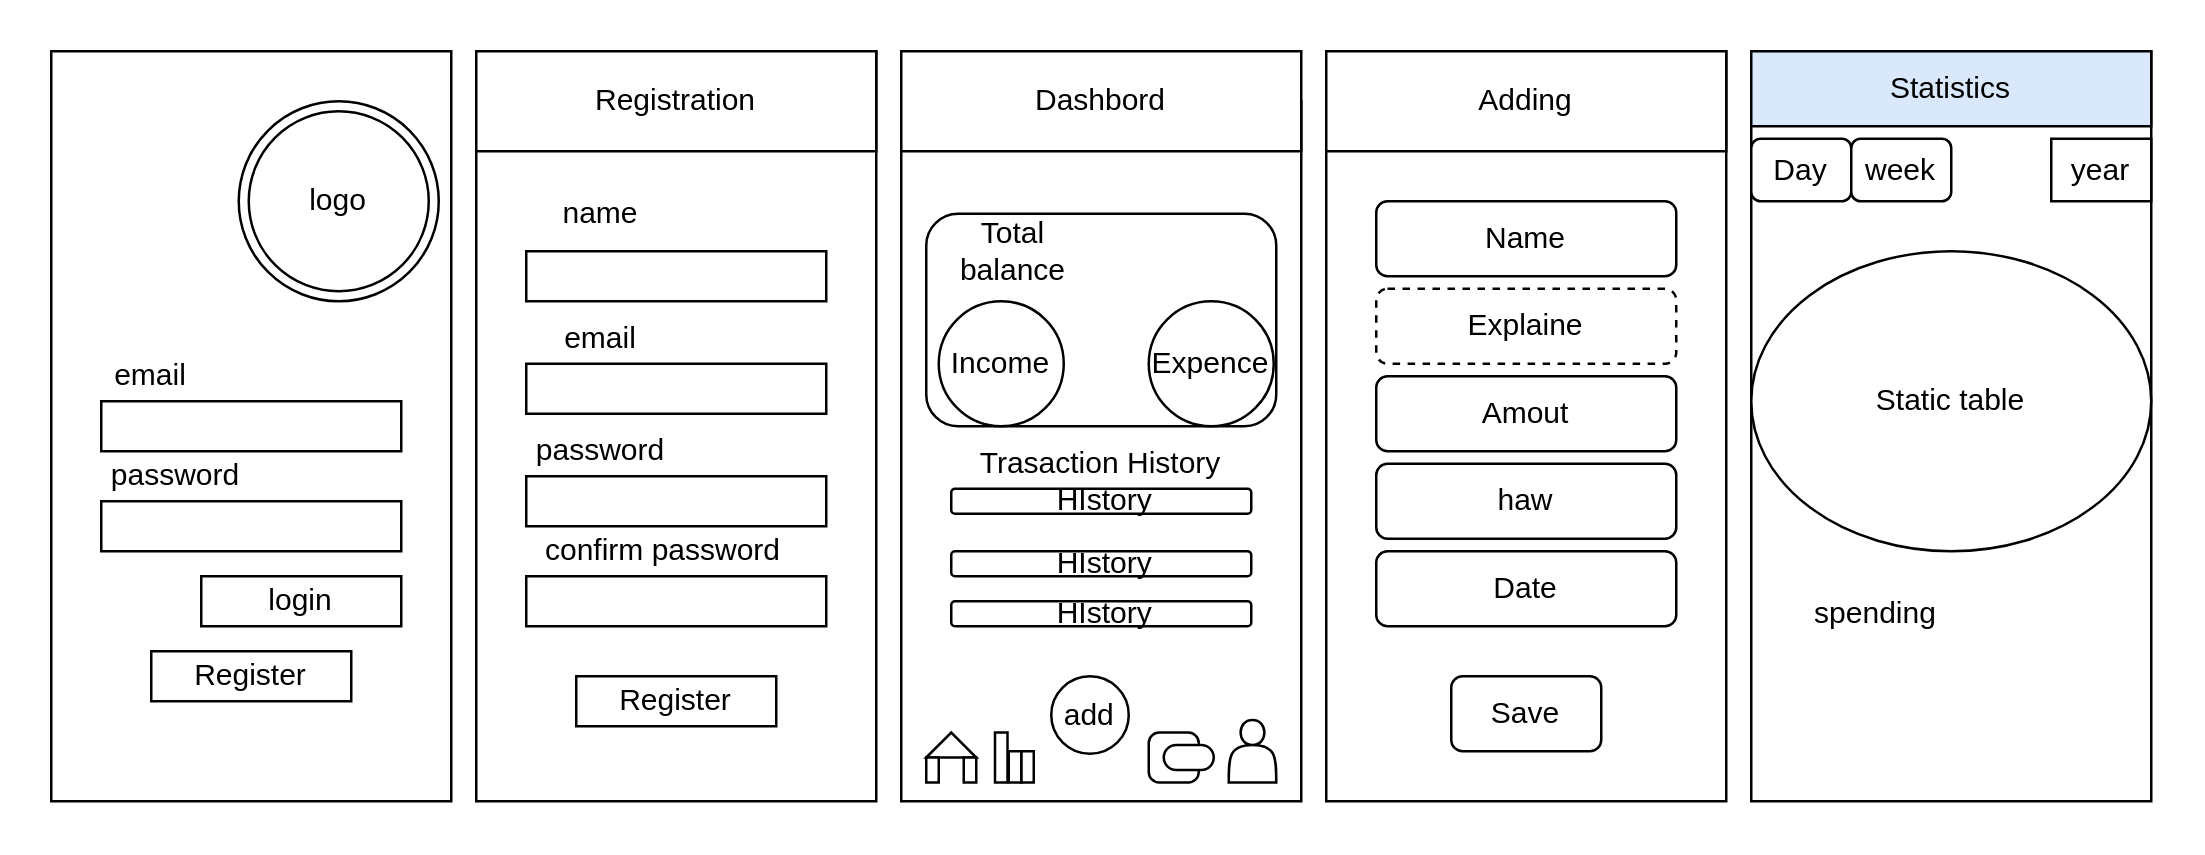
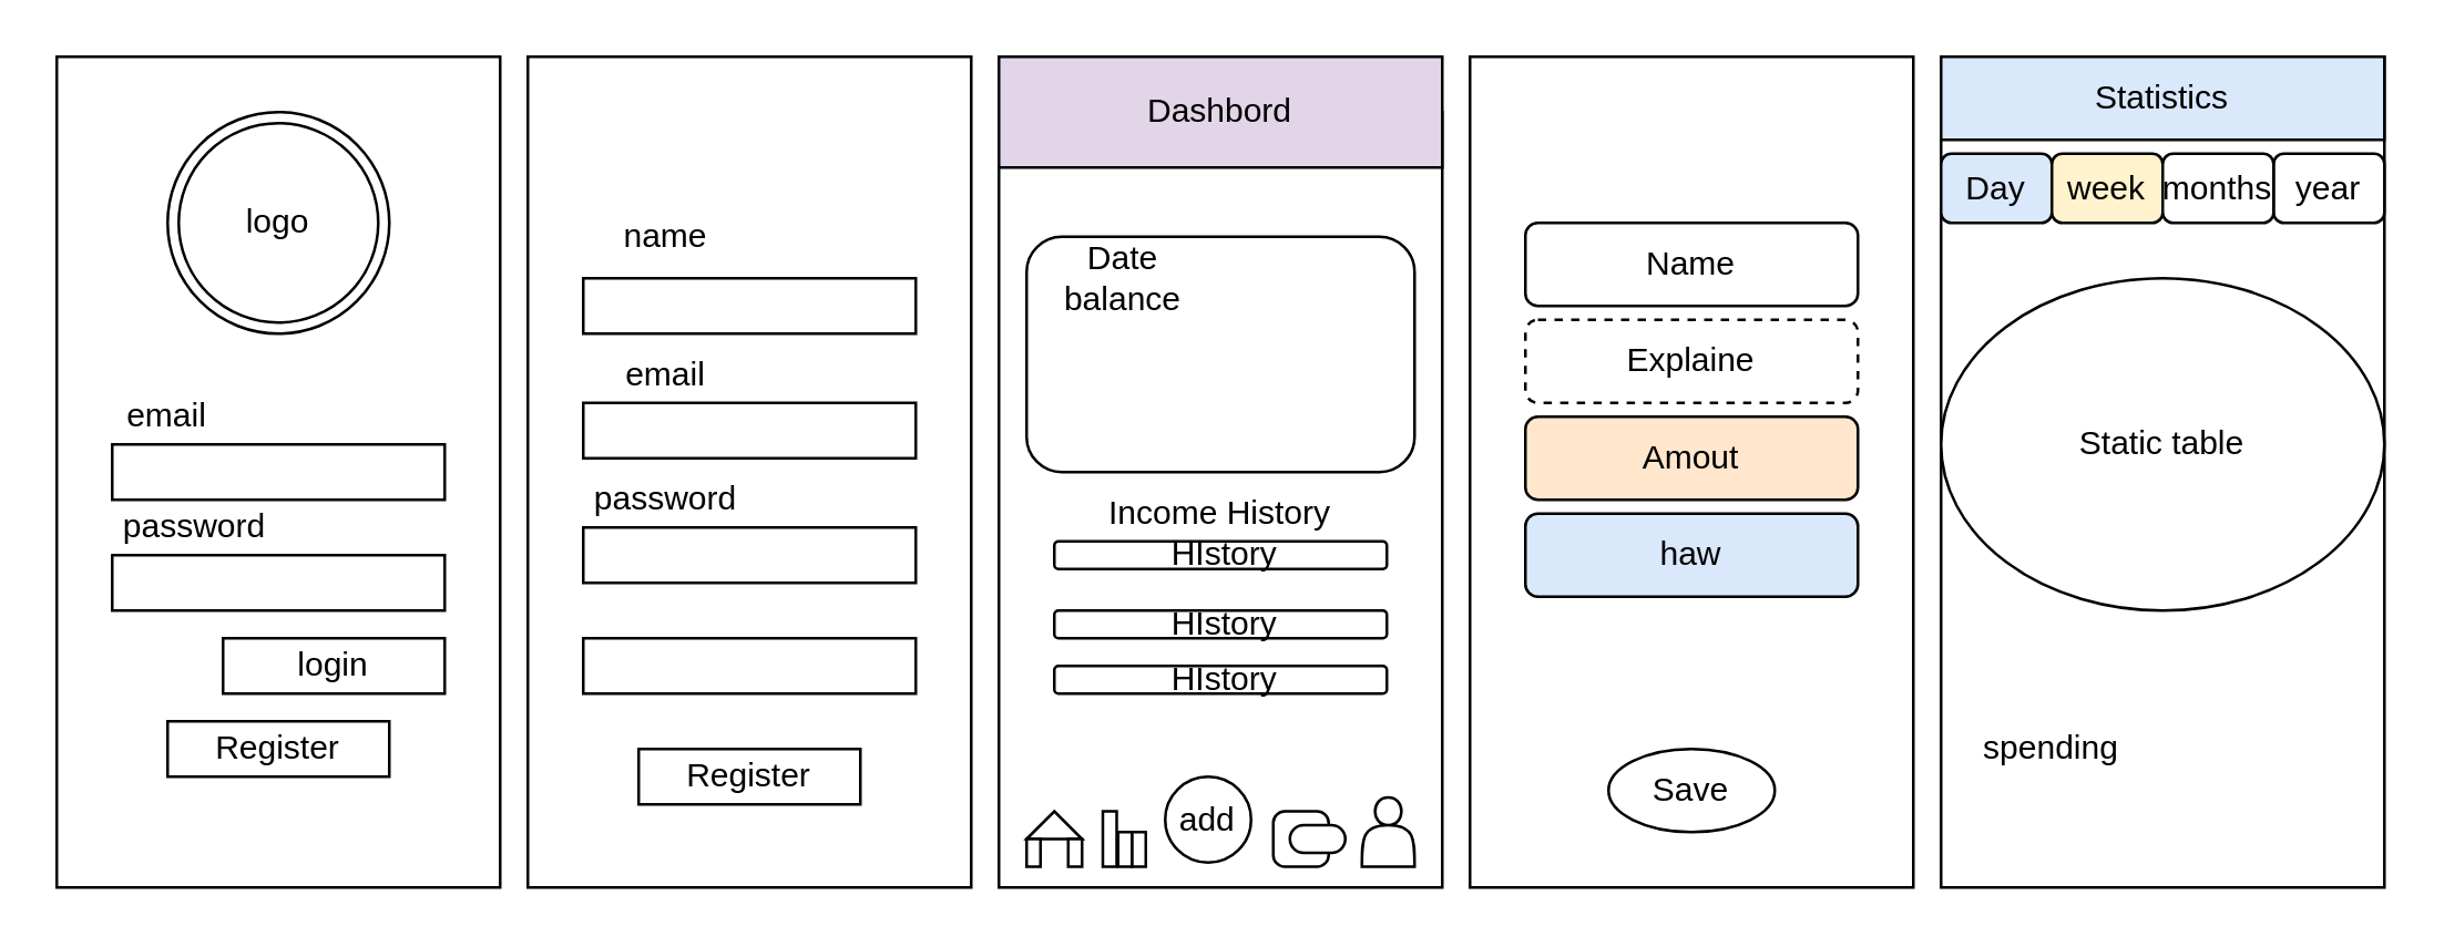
- <mxCell id="10" value="Registration" style="rounded=0;whiteSpace=wrap;html=1;" parent="1" vertex="1"><mxGeometry x="190" y="20" width="160" height="40" as="geometry" /></mxCell>
- <mxCell id="22" value="Dashbord" style="rounded=0;whiteSpace=wrap;html=1;" parent="1" vertex="1"><mxGeometry x="360" y="20" width="160" height="40" as="geometry" /></mxCell>
+ <mxCell id="22" value="Dashbord" style="rounded=0;whiteSpace=wrap;html=1;fillColor=#e1d5e7;" parent="1" vertex="1"><mxGeometry x="360" y="20" width="160" height="40" as="geometry" /></mxCell>
- <mxCell id="29" value="Adding" style="rounded=0;whiteSpace=wrap;html=1;" parent="1" vertex="1"><mxGeometry x="530" y="20" width="160" height="40" as="geometry" /></mxCell>
- <mxCell id="51" value="Day" style="rounded=1;whiteSpace=wrap;html=1;" vertex="1" parent="1"><mxGeometry x="700" y="55" width="40" height="25" as="geometry" /></mxCell>
+ <mxCell id="51" value="Day" style="rounded=1;whiteSpace=wrap;html=1;fillColor=#dae8fc;" vertex="1" parent="1"><mxGeometry x="700" y="55" width="40" height="25" as="geometry" /></mxCell>
- <mxCell id="52" value="week" style="rounded=1;whiteSpace=wrap;html=1;" vertex="1" parent="1"><mxGeometry x="740" y="55" width="40" height="25" as="geometry" /></mxCell>
+ <mxCell id="52" value="week" style="rounded=1;whiteSpace=wrap;html=1;fillColor=#fff2cc;" vertex="1" parent="1"><mxGeometry x="740" y="55" width="40" height="25" as="geometry" /></mxCell>
+ <mxCell id="54" value="months" style="rounded=1;whiteSpace=wrap;html=1;" vertex="1" parent="1"><mxGeometry x="780" y="55" width="40" height="25" as="geometry" /></mxCell>
- <mxCell id="53" value="year" style="whiteSpace=wrap;html=1;rounded=0;" vertex="1" parent="1"><mxGeometry x="820" y="55" width="40" height="25" as="geometry" /></mxCell>
+ <mxCell id="53" value="year" style="rounded=1;whiteSpace=wrap;html=1;" vertex="1" parent="1"><mxGeometry x="820" y="55" width="40" height="25" as="geometry" /></mxCell>
- <mxCell id="3" value="logo" style="ellipse;shape=doubleEllipse;whiteSpace=wrap;html=1;aspect=fixed;" parent="1" vertex="1"><mxGeometry x="95" y="40" width="80" height="80" as="geometry" /></mxCell>
+ <mxCell id="3" value="logo" style="ellipse;shape=doubleEllipse;whiteSpace=wrap;html=1;aspect=fixed;" parent="1" vertex="1"><mxGeometry x="60" y="40" width="80" height="80" as="geometry" /></mxCell>
- <mxCell id="24" value="Total balance" style="text;html=1;strokeColor=none;fillColor=none;align=center;verticalAlign=middle;whiteSpace=wrap;rounded=0;" parent="1" vertex="1"><mxGeometry x="375" y="85" width="60" height="30" as="geometry" /></mxCell>
+ <mxCell id="24" value="Date balance" style="text;html=1;strokeColor=none;fillColor=none;align=center;verticalAlign=middle;whiteSpace=wrap;rounded=0;" parent="1" vertex="1"><mxGeometry x="375" y="85" width="60" height="30" as="geometry" /></mxCell>
- <mxCell id="26" value="Income" style="ellipse;whiteSpace=wrap;html=1;aspect=fixed;" parent="1" vertex="1"><mxGeometry x="375" y="120" width="50" height="50" as="geometry" /></mxCell>
- <mxCell id="25" value="Expence" style="ellipse;whiteSpace=wrap;html=1;aspect=fixed;" parent="1" vertex="1"><mxGeometry x="459" y="120" width="50" height="50" as="geometry" /></mxCell>
- <mxCell id="32" value="Amout" style="rounded=1;whiteSpace=wrap;html=1;" parent="1" vertex="1"><mxGeometry x="550" y="150" width="120" height="30" as="geometry" /></mxCell>
+ <mxCell id="32" value="Amout" style="rounded=1;whiteSpace=wrap;html=1;fillColor=#ffe6cc;" parent="1" vertex="1"><mxGeometry x="550" y="150" width="120" height="30" as="geometry" /></mxCell>
- <mxCell id="34" value="Trasaction History" style="text;html=1;strokeColor=none;fillColor=none;align=center;verticalAlign=middle;whiteSpace=wrap;rounded=0;" parent="1" vertex="1"><mxGeometry x="370" y="170" width="140" height="30" as="geometry" /></mxCell>
+ <mxCell id="34" value="Income History" style="text;html=1;strokeColor=none;fillColor=none;align=center;verticalAlign=middle;whiteSpace=wrap;rounded=0;" parent="1" vertex="1"><mxGeometry x="370" y="170" width="140" height="30" as="geometry" /></mxCell>
- <mxCell id="33" value="haw" style="rounded=1;whiteSpace=wrap;html=1;" parent="1" vertex="1"><mxGeometry x="550" y="185" width="120" height="30" as="geometry" /></mxCell>
+ <mxCell id="33" value="haw" style="rounded=1;whiteSpace=wrap;html=1;fillColor=#dae8fc;" parent="1" vertex="1"><mxGeometry x="550" y="185" width="120" height="30" as="geometry" /></mxCell>
- <mxCell id="18" value="confirm password" style="text;html=1;strokeColor=none;fillColor=none;align=center;verticalAlign=middle;whiteSpace=wrap;rounded=0;" parent="1" vertex="1"><mxGeometry x="210" y="210" width="110" height="20" as="geometry" /></mxCell>
- <mxCell id="38" value="Date" style="rounded=1;whiteSpace=wrap;html=1;" parent="1" vertex="1"><mxGeometry x="550" y="220" width="120" height="30" as="geometry" /></mxCell>
- <mxCell id="56" value="spending" style="text;html=1;strokeColor=none;fillColor=none;align=center;verticalAlign=middle;whiteSpace=wrap;rounded=0;" vertex="1" parent="1"><mxGeometry x="720" y="230" width="60" height="30" as="geometry" /></mxCell>
+ <mxCell id="56" value="spending" style="text;html=1;strokeColor=none;fillColor=none;align=center;verticalAlign=middle;whiteSpace=wrap;rounded=0;" vertex="1" parent="1"><mxGeometry x="710" y="255" width="60" height="30" as="geometry" /></mxCell>
- <mxCell id="39" value="Save" style="rounded=1;whiteSpace=wrap;html=1;" parent="1" vertex="1"><mxGeometry x="580" y="270" width="60" height="30" as="geometry" /></mxCell>
+ <mxCell id="39" value="Save" style="ellipse;whiteSpace=wrap;html=1;" parent="1" vertex="1"><mxGeometry x="580" y="270" width="60" height="30" as="geometry" /></mxCell>
- <mxCell id="27" value="add" style="ellipse;whiteSpace=wrap;html=1;aspect=fixed;" parent="1" vertex="1"><mxGeometry x="420" y="270" width="31" height="31" as="geometry" /></mxCell>
+ <mxCell id="27" value="add" style="ellipse;whiteSpace=wrap;html=1;aspect=fixed;" parent="1" vertex="1"><mxGeometry x="420" y="280" width="31" height="31" as="geometry" /></mxCell>
